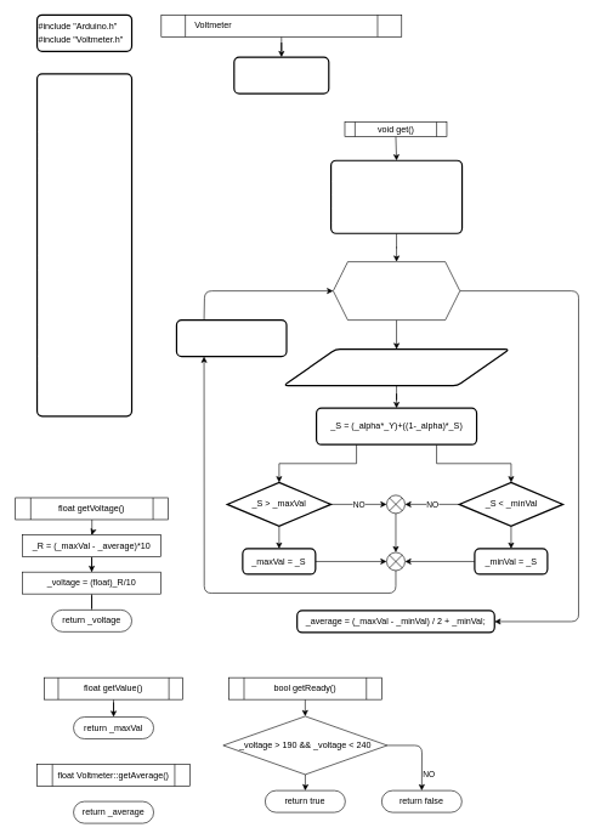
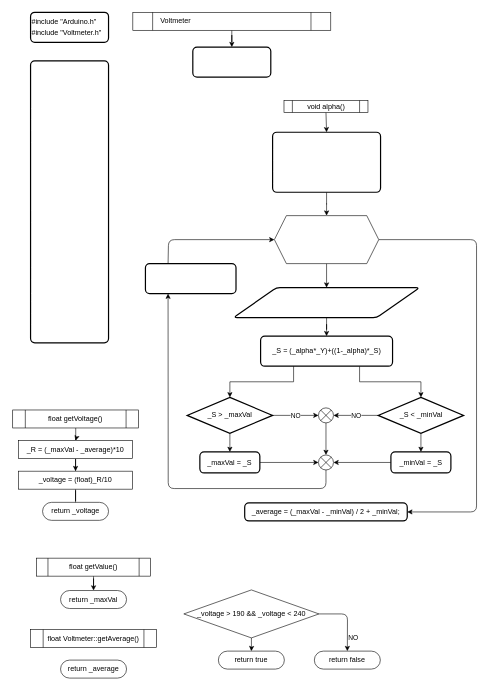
- <mxCell id="42" value="&lt;span&gt;void get()&lt;/span&gt;" style="shape=process;whiteSpace=wrap;html=1;backgroundOutline=1;" parent="1" vertex="1"><mxGeometry x="472.5" y="167" width="140" height="20" as="geometry" /></mxCell>
+ <mxCell id="42" value="&lt;span&gt;void alpha()&lt;/span&gt;" style="shape=process;whiteSpace=wrap;html=1;backgroundOutline=1;" parent="1" vertex="1"><mxGeometry x="472.5" y="167" width="140" height="20" as="geometry" /></mxCell>
- <mxCell id="4" value="&lt;div style=&quot;line-height: 19px&quot;&gt;&lt;div style=&quot;line-height: 19px&quot;&gt;bool getReady()&lt;/div&gt;&lt;/div&gt;" style="shape=process;whiteSpace=wrap;html=1;backgroundOutline=1;" parent="1" vertex="1"><mxGeometry x="313.12" y="930" width="210" height="30" as="geometry" /></mxCell>
- <mxCell id="3" value="" style="edgeStyle=orthogonalEdgeStyle;rounded=0;orthogonalLoop=1;jettySize=auto;html=1;" edge="1" parent="1" source="4" target="2"><mxGeometry relative="1" as="geometry" /></mxCell>
